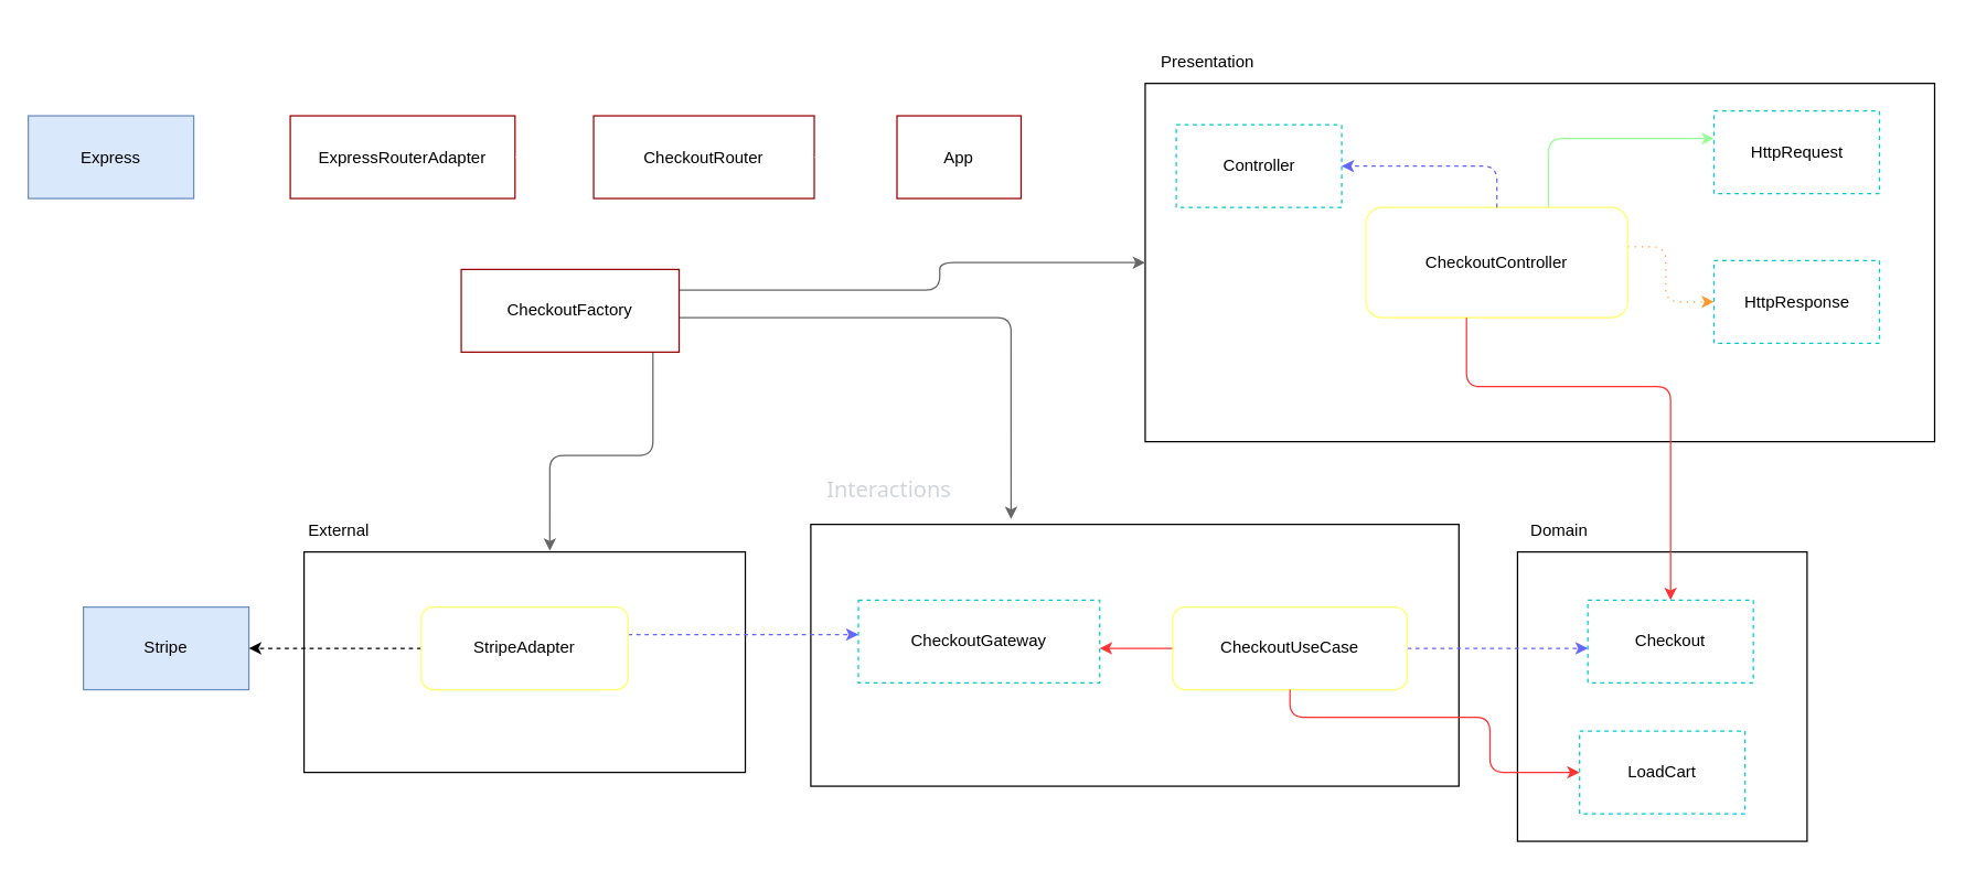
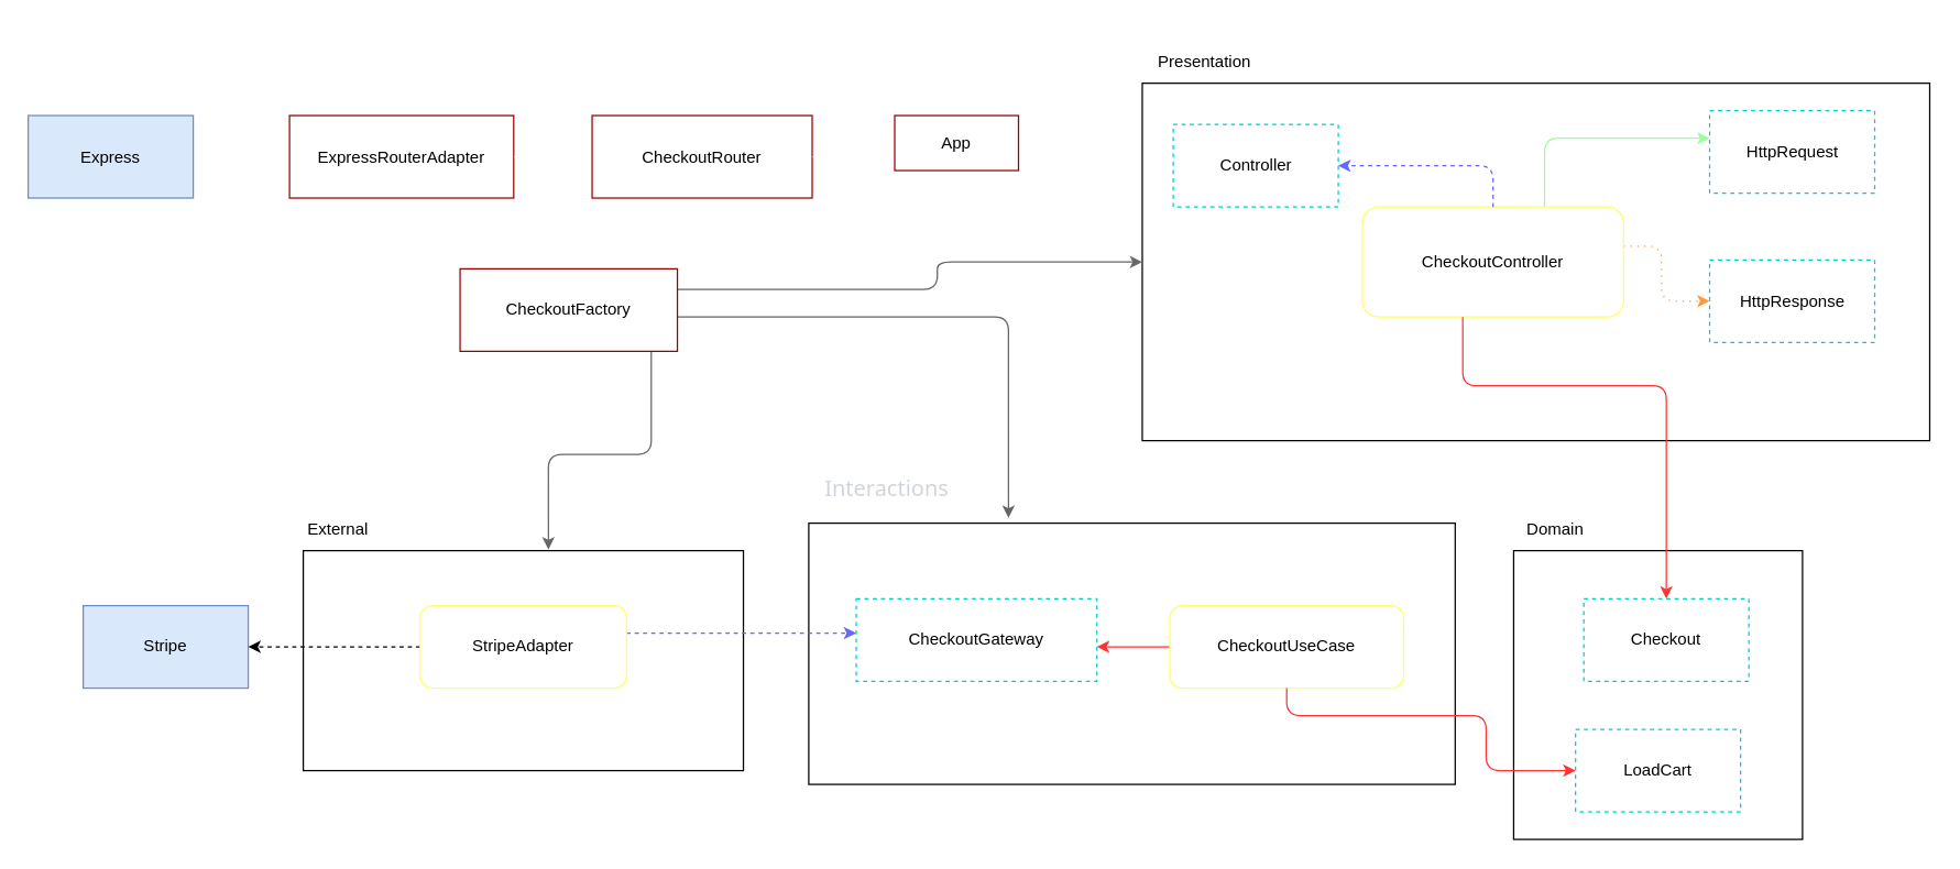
- <mxCell id="38" value="App" style="rounded=0;whiteSpace=wrap;html=1;strokeColor=#990000;gradientColor=none;" vertex="1" parent="1"><mxGeometry x="650" y="83.5" width="90" height="60" as="geometry" /></mxCell>
+ <mxCell id="38" value="App" style="rounded=0;whiteSpace=wrap;html=1;strokeColor=#990000;gradientColor=none;" vertex="1" parent="1"><mxGeometry x="650" y="83.5" width="90" height="40" as="geometry" /></mxCell>
- <mxCell id="17" style="edgeStyle=orthogonalEdgeStyle;html=1;strokeColor=#6666FF;fillColor=#a20025;dashed=1;" edge="1" parent="1" source="18" target="13"><mxGeometry relative="1" as="geometry"><Array as="points"><mxPoint x="1050" y="470" /><mxPoint x="1050" y="470" /></Array></mxGeometry></mxCell>
